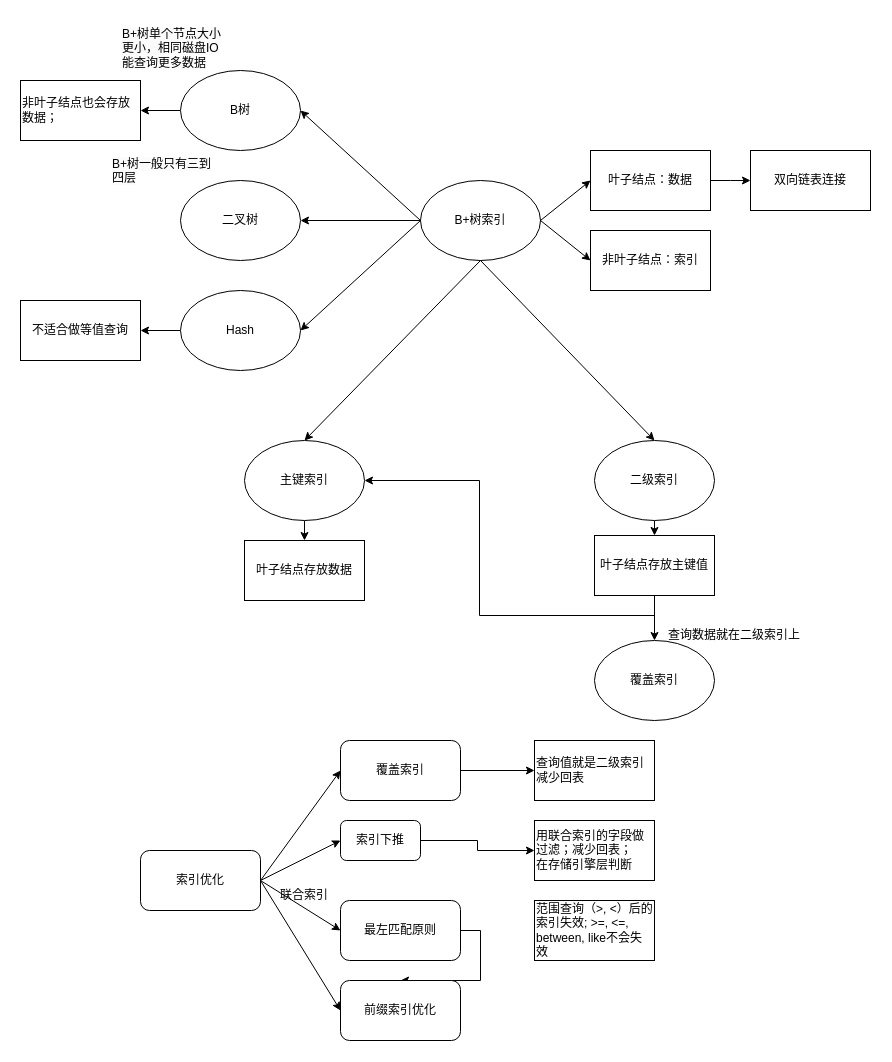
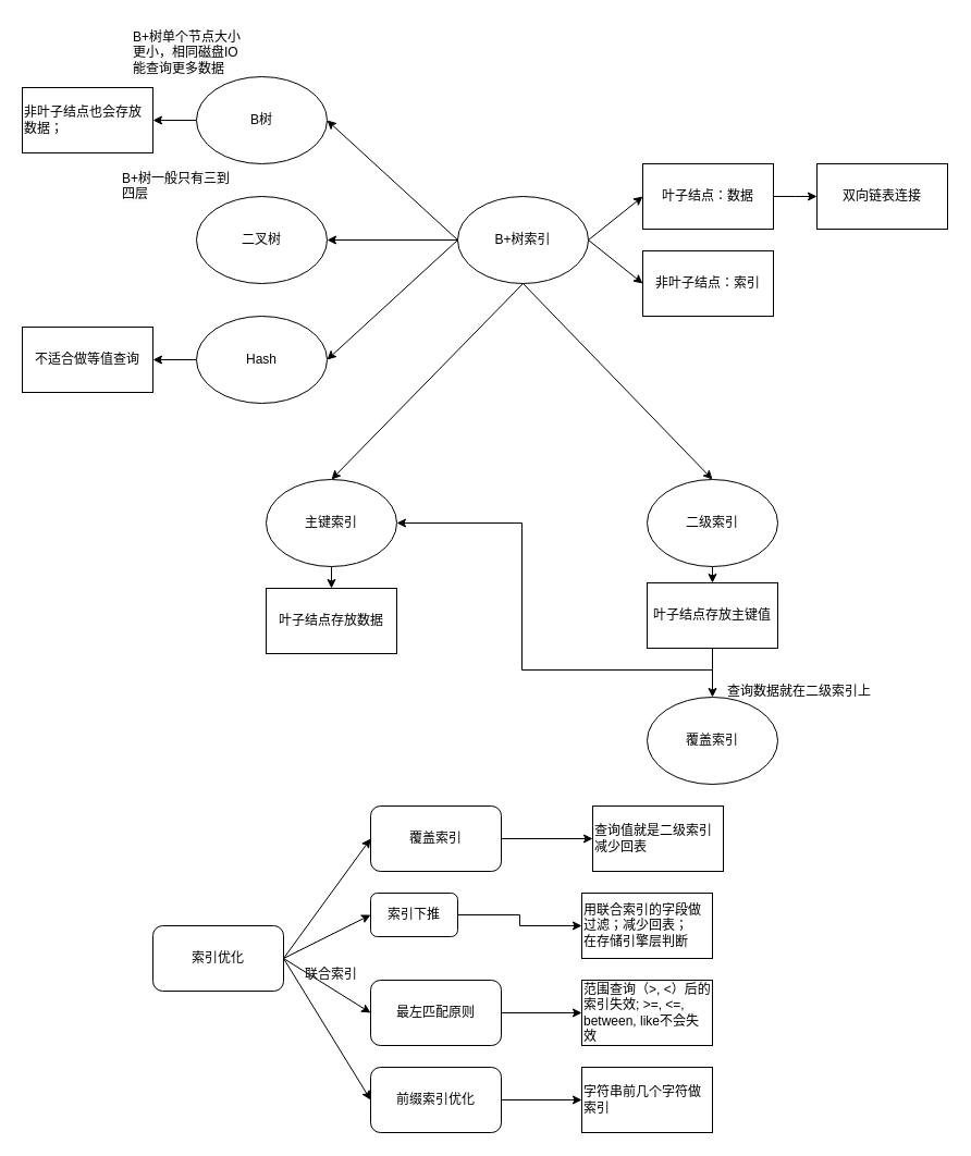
- <mxCell id="38" value="查询值就是二级索引&lt;br&gt;减少回表" style="rounded=0;whiteSpace=wrap;html=1;align=left;" parent="1" vertex="1"><mxGeometry x="534" y="740" width="120" height="60" as="geometry" /></mxCell>
+ <mxCell id="38" value="查询值就是二级索引&lt;br&gt;减少回表" style="rounded=0;whiteSpace=wrap;html=1;align=left;" parent="1" vertex="1"><mxGeometry x="544" y="740" width="120" height="60" as="geometry" /></mxCell>
- <mxCell id="36" style="edgeStyle=orthogonalEdgeStyle;rounded=0;orthogonalLoop=1;jettySize=auto;html=1;exitX=1;exitY=0.5;exitDx=0;exitDy=0;" parent="1" source="37" target="44" edge="1"><mxGeometry relative="1" as="geometry" /></mxCell>
+ <mxCell id="36" style="edgeStyle=orthogonalEdgeStyle;rounded=0;orthogonalLoop=1;jettySize=auto;html=1;exitX=1;exitY=0.5;exitDx=0;exitDy=0;entryX=0;entryY=0.5;entryDx=0;entryDy=0;" parent="1" source="37" target="42" edge="1"><mxGeometry relative="1" as="geometry" /></mxCell>
+ <mxCell id="43" style="edgeStyle=orthogonalEdgeStyle;rounded=0;orthogonalLoop=1;jettySize=auto;html=1;exitX=1;exitY=0.5;exitDx=0;exitDy=0;entryX=0;entryY=0.5;entryDx=0;entryDy=0;" parent="1" source="44" target="45" edge="1"><mxGeometry relative="1" as="geometry" /></mxCell>
+ <mxCell id="45" value="字符串前几个字符做索引" style="rounded=0;whiteSpace=wrap;html=1;align=left;" parent="1" vertex="1"><mxGeometry x="534" y="980" width="120" height="60" as="geometry" /></mxCell>
